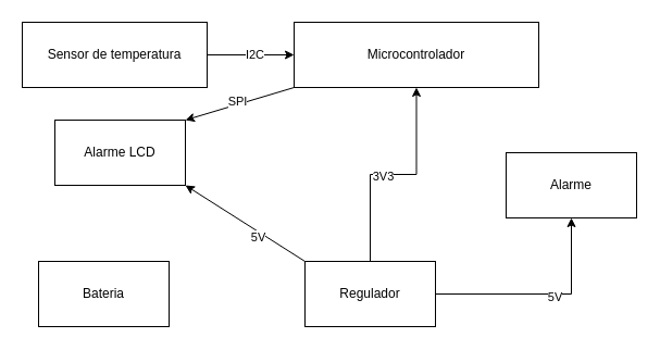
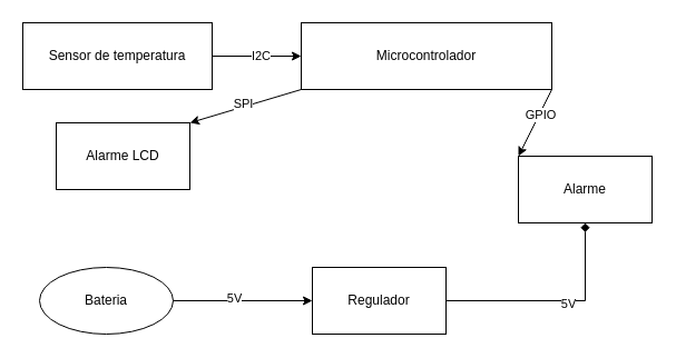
+ <mxCell id="16" value="" style="endArrow=classic;html=1;rounded=0;exitX=1;exitY=1;exitDx=0;exitDy=0;entryX=0;entryY=0;entryDx=0;entryDy=0;" edge="1" parent="1" source="5" target="7"><mxGeometry width="50" height="50" relative="1" as="geometry"><mxPoint x="300" y="300" as="sourcePoint" /><mxPoint x="350" y="250" as="targetPoint" /></mxGeometry></mxCell>
+ <mxCell id="17" value="GPIO" style="edgeLabel;html=1;align=center;verticalAlign=middle;resizable=0;points=[];" vertex="1" connectable="0" parent="16"><mxGeometry x="-0.254" y="1" relative="1" as="geometry"><mxPoint as="offset" /></mxGeometry></mxCell>
- <mxCell id="13" value="" style="edgeStyle=orthogonalEdgeStyle;rounded=0;orthogonalLoop=1;jettySize=auto;html=1;" edge="1" parent="1" source="15" target="5"><mxGeometry relative="1" as="geometry" /></mxCell>
- <mxCell id="14" value="3V3" style="edgeLabel;html=1;align=center;verticalAlign=middle;resizable=0;points=[];" vertex="1" connectable="0" parent="13"><mxGeometry x="-0.1" y="-1" relative="1" as="geometry"><mxPoint as="offset" /></mxGeometry></mxCell>
- <mxCell id="20" value="" style="endArrow=classic;html=1;rounded=0;exitX=0;exitY=0;exitDx=0;exitDy=0;entryX=1;entryY=1;entryDx=0;entryDy=0;" edge="1" parent="1" source="15" target="6"><mxGeometry width="50" height="50" relative="1" as="geometry"><mxPoint x="300" y="300" as="sourcePoint" /><mxPoint x="350" y="250" as="targetPoint" /></mxGeometry></mxCell>
- <mxCell id="21" value="5V" style="edgeLabel;html=1;align=center;verticalAlign=middle;resizable=0;points=[];" vertex="1" connectable="0" parent="20"><mxGeometry x="-0.254" y="4" relative="1" as="geometry"><mxPoint as="offset" /></mxGeometry></mxCell>
- <mxCell id="11" value="" style="edgeStyle=orthogonalEdgeStyle;rounded=0;orthogonalLoop=1;jettySize=auto;html=1;" edge="1" parent="1" source="15" target="7"><mxGeometry relative="1" as="geometry" /></mxCell>
+ <mxCell id="11" value="" style="edgeStyle=orthogonalEdgeStyle;rounded=0;orthogonalLoop=1;jettySize=auto;html=1;endArrow=diamond;" edge="1" parent="1" source="15" target="7"><mxGeometry relative="1" as="geometry" /></mxCell>
- <mxCell id="8" value="Bateria" style="rounded=0;whiteSpace=wrap;html=1;" vertex="1" parent="1"><mxGeometry x="35" y="240" width="120" height="60" as="geometry" /></mxCell>
+ <mxCell id="8" value="Bateria" style="ellipse;whiteSpace=wrap;html=1;" vertex="1" parent="1"><mxGeometry x="35" y="240" width="120" height="60" as="geometry" /></mxCell>
+ <mxCell id="9" value="" style="endArrow=classic;html=1;rounded=0;exitX=1;exitY=0.5;exitDx=0;exitDy=0;entryX=0;entryY=0.5;entryDx=0;entryDy=0;" edge="1" parent="1" source="8" target="15"><mxGeometry width="50" height="50" relative="1" as="geometry"><mxPoint x="300" y="300" as="sourcePoint" /><mxPoint x="350" y="250" as="targetPoint" /></mxGeometry></mxCell>
+ <mxCell id="10" value="5V" style="edgeLabel;html=1;align=center;verticalAlign=middle;resizable=0;points=[];" vertex="1" connectable="0" parent="9"><mxGeometry x="-0.136" y="3" relative="1" as="geometry"><mxPoint as="offset" /></mxGeometry></mxCell>
